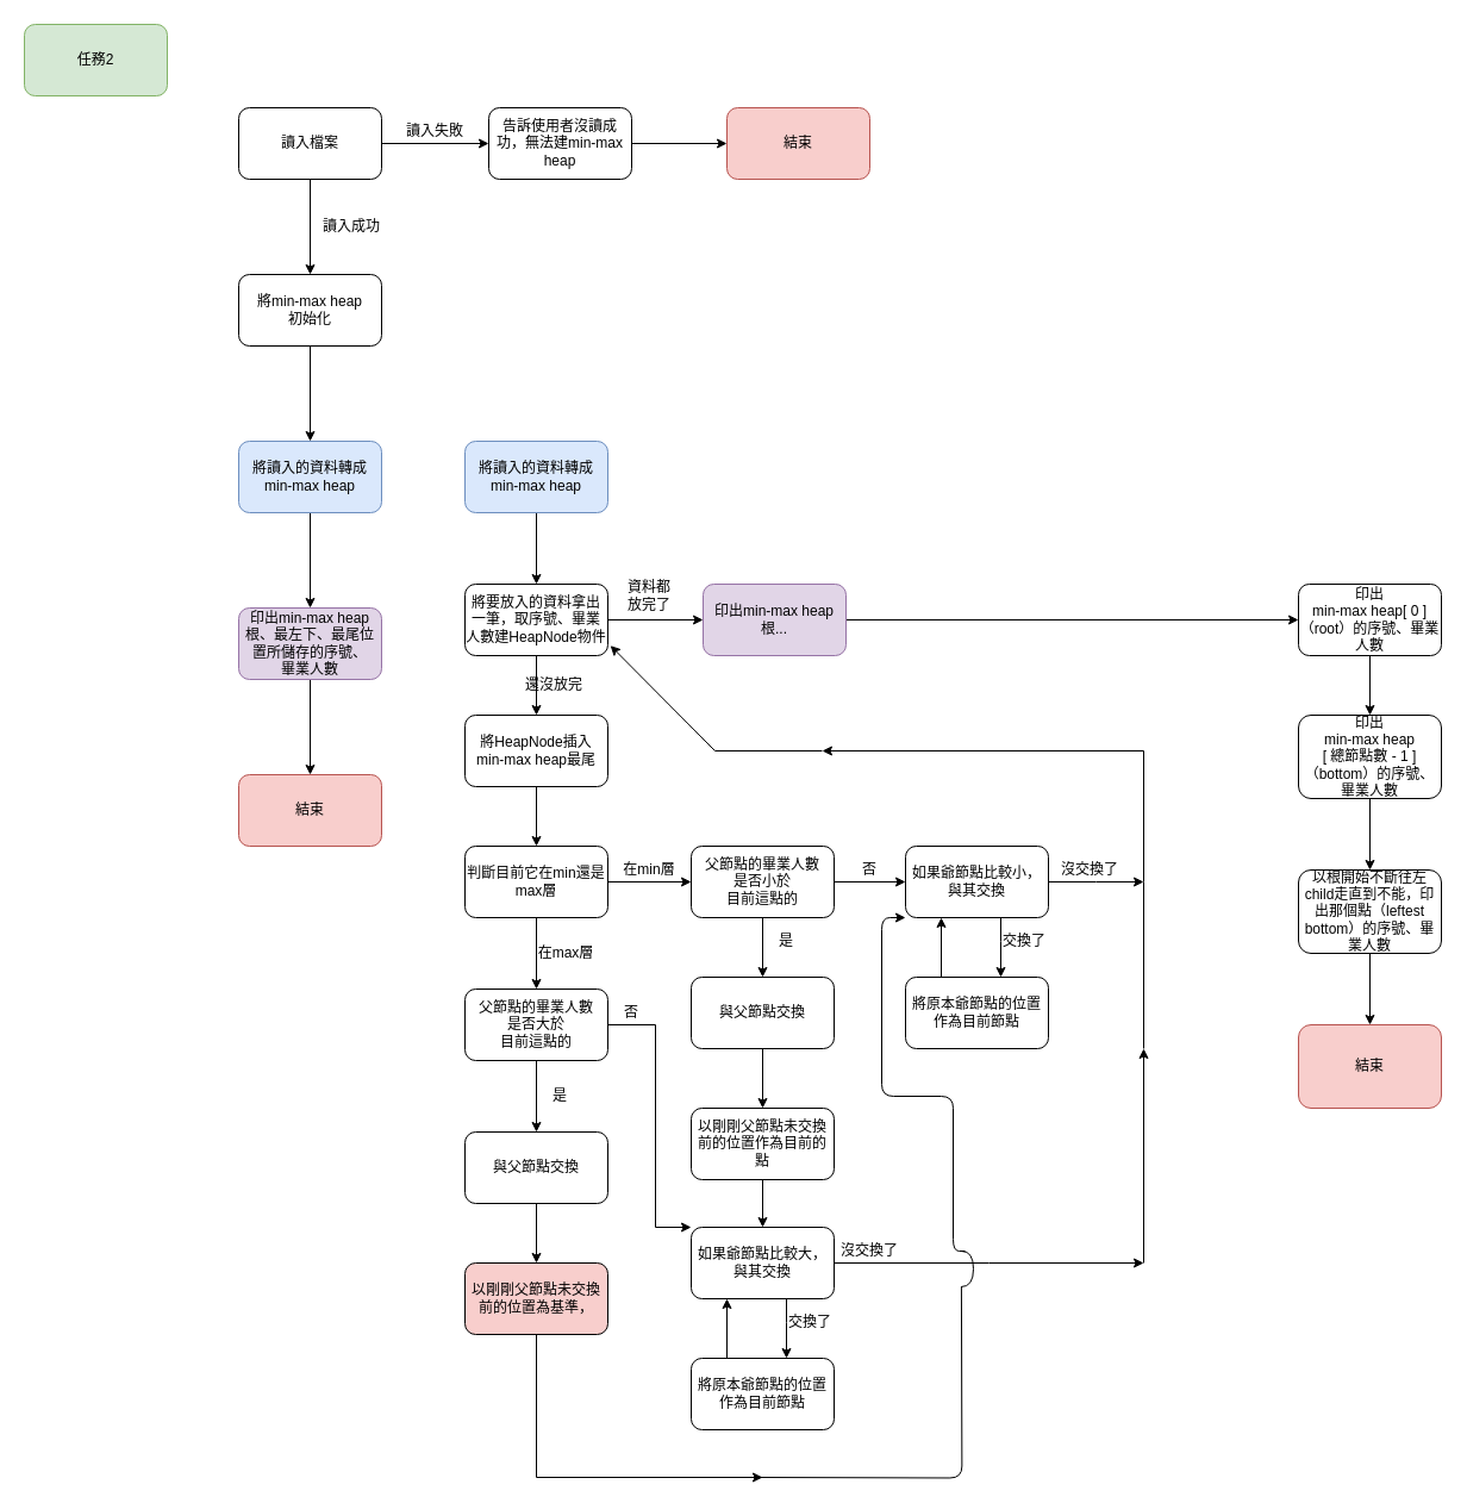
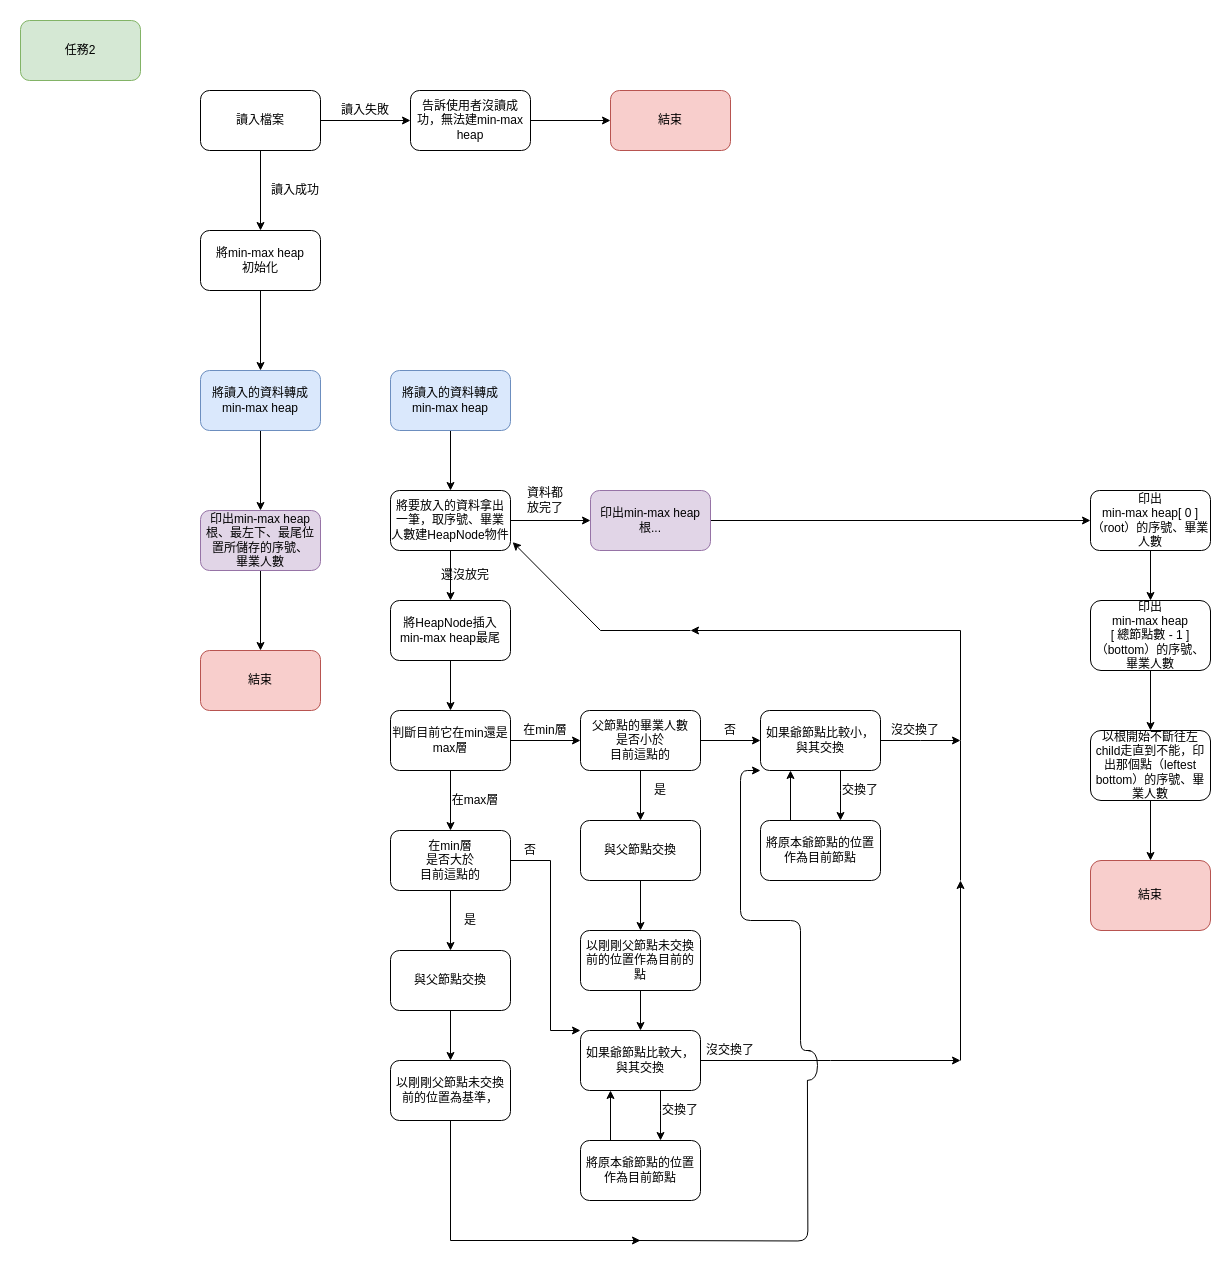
- <mxCell id="30" value="父節點的畢業人數&lt;br&gt;是否大於&lt;br&gt;目前這點的" style="rounded=1;whiteSpace=wrap;html=1;" vertex="1" parent="1"><mxGeometry x="390" y="830" width="120" height="60" as="geometry" /></mxCell>
+ <mxCell id="30" value="在min層&lt;br&gt;是否大於&lt;br&gt;目前這點的" style="rounded=1;whiteSpace=wrap;html=1;" vertex="1" parent="1"><mxGeometry x="390" y="830" width="120" height="60" as="geometry" /></mxCell>
- <mxCell id="34" value="以剛剛父節點未交換前的位置為基準，" style="rounded=1;whiteSpace=wrap;html=1;fillColor=#f8cecc;" vertex="1" parent="1"><mxGeometry x="390" y="1060" width="120" height="60" as="geometry" /></mxCell>
+ <mxCell id="34" value="以剛剛父節點未交換前的位置為基準，" style="rounded=1;whiteSpace=wrap;html=1;" vertex="1" parent="1"><mxGeometry x="390" y="1060" width="120" height="60" as="geometry" /></mxCell>
